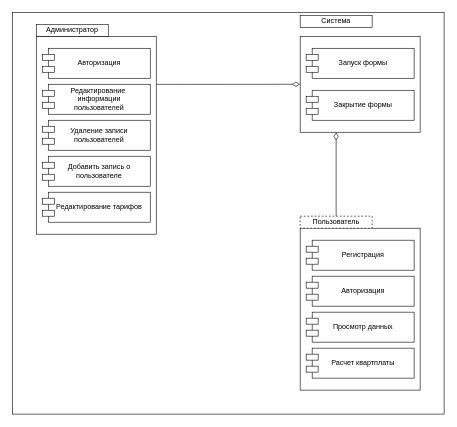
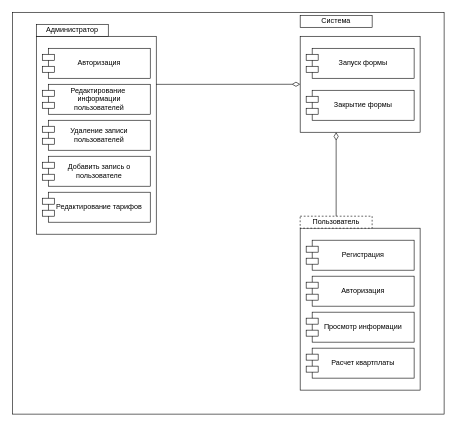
- <mxCell id="36" value="Просмотр данных" style="rounded=0;whiteSpace=wrap;html=1;" vertex="1" parent="1"><mxGeometry x="520" y="520" width="170" height="50" as="geometry" /></mxCell>
+ <mxCell id="36" value="Просмотр информации" style="rounded=0;whiteSpace=wrap;html=1;" vertex="1" parent="1"><mxGeometry x="520" y="520" width="170" height="50" as="geometry" /></mxCell>
